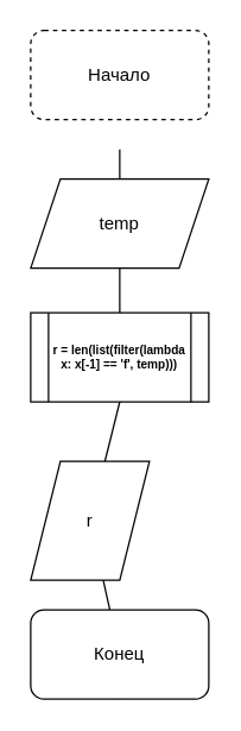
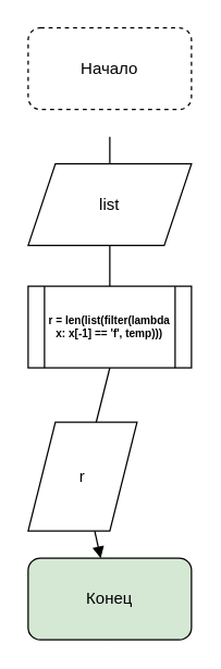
- <mxCell id="7" value="temp" style="shape=parallelogram;perimeter=parallelogramPerimeter;whiteSpace=wrap;html=1;fixedSize=1;" vertex="1" parent="1"><mxGeometry x="20" y="120" width="120" height="60" as="geometry" /></mxCell>
+ <mxCell id="7" value="list" style="shape=parallelogram;perimeter=parallelogramPerimeter;whiteSpace=wrap;html=1;fixedSize=1;" vertex="1" parent="1"><mxGeometry x="20" y="120" width="120" height="60" as="geometry" /></mxCell>
- <mxCell id="13" value="" style="endArrow=none;html=1;rounded=0;" edge="1" parent="1" source="11" target="14"><mxGeometry width="50" height="50" relative="1" as="geometry"><mxPoint x="80" y="370" as="sourcePoint" /><mxPoint x="80" y="440.711" as="targetPoint" /></mxGeometry></mxCell>
+ <mxCell id="13" value="" style="endArrow=block;html=1;rounded=0;" edge="1" parent="1" source="11" target="14"><mxGeometry width="50" height="50" relative="1" as="geometry"><mxPoint x="80" y="370" as="sourcePoint" /><mxPoint x="80" y="440.711" as="targetPoint" /></mxGeometry></mxCell>
- <mxCell id="14" value="Конец" style="rounded=1;whiteSpace=wrap;html=1;" vertex="1" parent="1"><mxGeometry x="20" y="410" width="120" height="60" as="geometry" /></mxCell>
+ <mxCell id="14" value="Конец" style="rounded=1;whiteSpace=wrap;html=1;fillColor=#d5e8d4;" vertex="1" parent="1"><mxGeometry x="20" y="410" width="120" height="60" as="geometry" /></mxCell>
